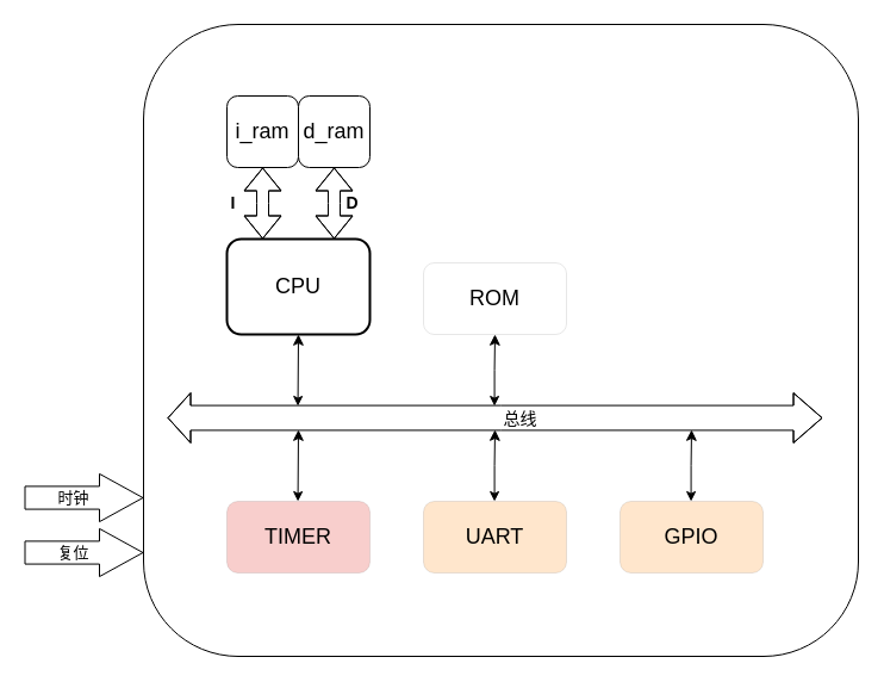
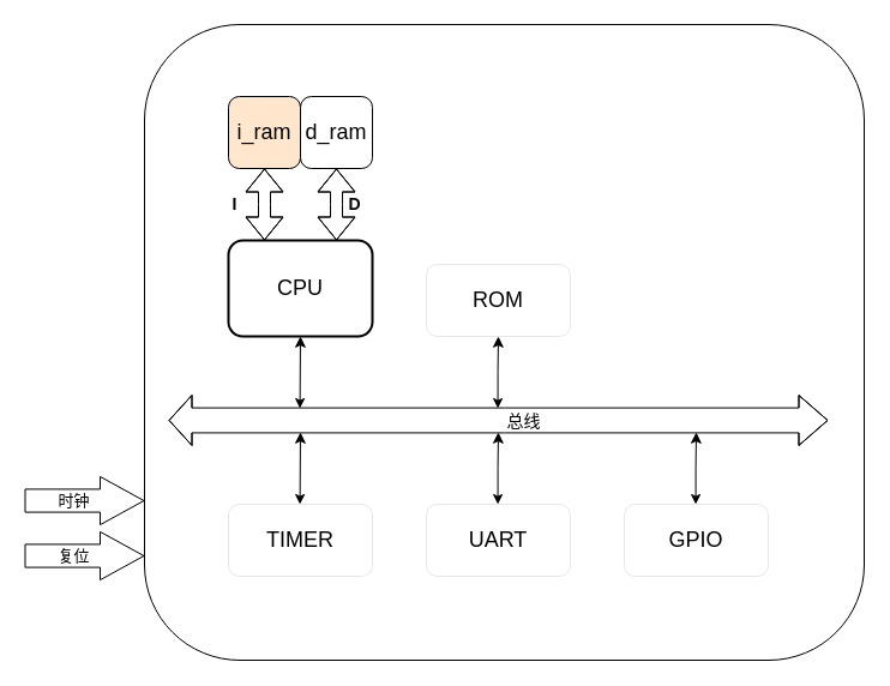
- <mxCell id="7" value="&lt;span style=&quot;font-size: 18px;&quot;&gt;i_ram&lt;/span&gt;" style="rounded=1;whiteSpace=wrap;html=1;" parent="1" vertex="1"><mxGeometry x="190" y="80" width="60" height="60" as="geometry" /></mxCell>
+ <mxCell id="7" value="&lt;span style=&quot;font-size: 18px;&quot;&gt;i_ram&lt;/span&gt;" style="rounded=1;whiteSpace=wrap;html=1;fillColor=#ffe6cc;" parent="1" vertex="1"><mxGeometry x="190" y="80" width="60" height="60" as="geometry" /></mxCell>
- <mxCell id="8" value="&lt;font style=&quot;font-size: 18px;&quot;&gt;TIMER&lt;/font&gt;" style="rounded=1;whiteSpace=wrap;html=1;strokeWidth=0;fillColor=#f8cecc;" parent="1" vertex="1"><mxGeometry x="190" y="420" width="120" height="60" as="geometry" /></mxCell>
+ <mxCell id="8" value="&lt;font style=&quot;font-size: 18px;&quot;&gt;TIMER&lt;/font&gt;" style="rounded=1;whiteSpace=wrap;html=1;strokeWidth=0;" parent="1" vertex="1"><mxGeometry x="190" y="420" width="120" height="60" as="geometry" /></mxCell>
- <mxCell id="9" value="&lt;span style=&quot;font-size: 18px;&quot;&gt;UART&lt;/span&gt;" style="rounded=1;whiteSpace=wrap;html=1;strokeWidth=0;fillColor=#ffe6cc;" parent="1" vertex="1"><mxGeometry x="355" y="420" width="120" height="60" as="geometry" /></mxCell>
+ <mxCell id="9" value="&lt;span style=&quot;font-size: 18px;&quot;&gt;UART&lt;/span&gt;" style="rounded=1;whiteSpace=wrap;html=1;strokeWidth=0;" parent="1" vertex="1"><mxGeometry x="355" y="420" width="120" height="60" as="geometry" /></mxCell>
- <mxCell id="10" value="&lt;span style=&quot;font-size: 18px;&quot;&gt;GPIO&lt;/span&gt;" style="rounded=1;whiteSpace=wrap;html=1;strokeWidth=0;fillColor=#ffe6cc;" parent="1" vertex="1"><mxGeometry x="520" y="420" width="120" height="60" as="geometry" /></mxCell>
+ <mxCell id="10" value="&lt;span style=&quot;font-size: 18px;&quot;&gt;GPIO&lt;/span&gt;" style="rounded=1;whiteSpace=wrap;html=1;strokeWidth=0;" parent="1" vertex="1"><mxGeometry x="520" y="420" width="120" height="60" as="geometry" /></mxCell>
